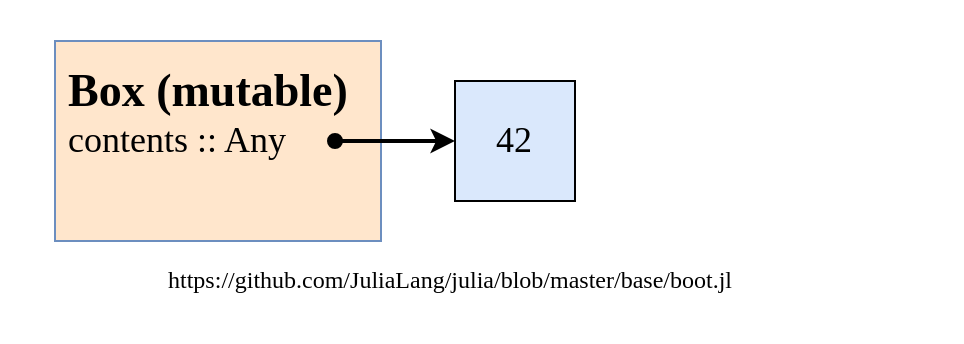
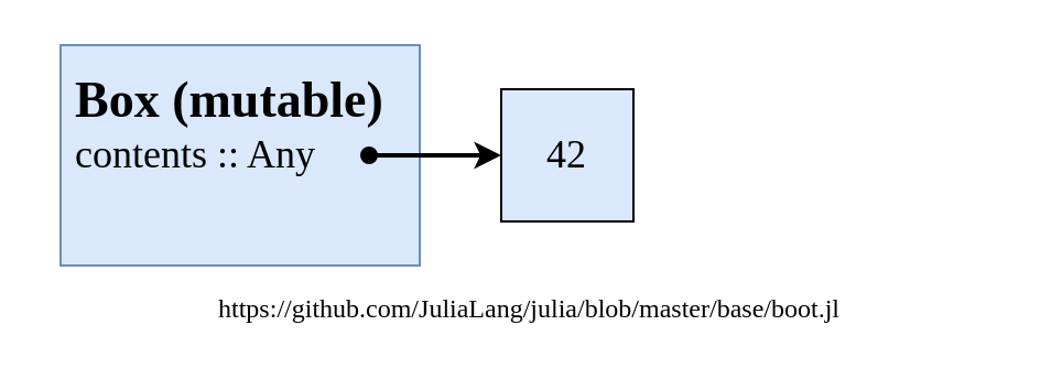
- <mxCell id="2" value="&lt;font&gt;&lt;b style=&quot;font-size: 23px&quot;&gt;&lt;font style=&quot;font-size: 23px&quot; face=&quot;Nunito&quot;&gt;Box (mutable)&lt;/font&gt;&lt;br&gt;&lt;/b&gt;&lt;font face=&quot;Nunito&quot; style=&quot;font-size: 18px&quot;&gt;contents :: Any&lt;/font&gt;&lt;/font&gt;" style="rounded=0;whiteSpace=wrap;html=1;align=left;verticalAlign=top;spacingLeft=5;spacingBottom=5;spacingRight=5;spacingTop=5;fillColor=#ffe6cc;strokeColor=#6c8ebf;" parent="1" vertex="1"><mxGeometry x="27" y="20" width="163" height="100" as="geometry" /></mxCell>
+ <mxCell id="2" value="&lt;font&gt;&lt;b style=&quot;font-size: 23px&quot;&gt;&lt;font style=&quot;font-size: 23px&quot; face=&quot;Nunito&quot;&gt;Box (mutable)&lt;/font&gt;&lt;br&gt;&lt;/b&gt;&lt;font face=&quot;Nunito&quot; style=&quot;font-size: 18px&quot;&gt;contents :: Any&lt;/font&gt;&lt;/font&gt;" style="rounded=0;whiteSpace=wrap;html=1;align=left;verticalAlign=top;spacingLeft=5;spacingBottom=5;spacingRight=5;spacingTop=5;fillColor=#dae8fc;strokeColor=#6c8ebf;" parent="1" vertex="1"><mxGeometry x="27" y="20" width="163" height="100" as="geometry" /></mxCell>
- <mxCell id="5" value="&lt;font face=&quot;Fira Code&quot;&gt;https://github.com/JuliaLang/julia/blob/master/base/boot.jl&lt;/font&gt;" style="text;html=1;strokeColor=none;fillColor=none;align=center;verticalAlign=middle;whiteSpace=wrap;rounded=0;" parent="1" vertex="1"><mxGeometry x="5" y="130" width="440" height="20" as="geometry" /></mxCell>
+ <mxCell id="5" value="&lt;font face=&quot;Fira Code&quot;&gt;https://github.com/JuliaLang/julia/blob/master/base/boot.jl&lt;/font&gt;" style="text;html=1;strokeColor=none;fillColor=none;align=center;verticalAlign=middle;whiteSpace=wrap;rounded=0;" parent="1" vertex="1"><mxGeometry x="20" y="130" width="440" height="20" as="geometry" /></mxCell>
